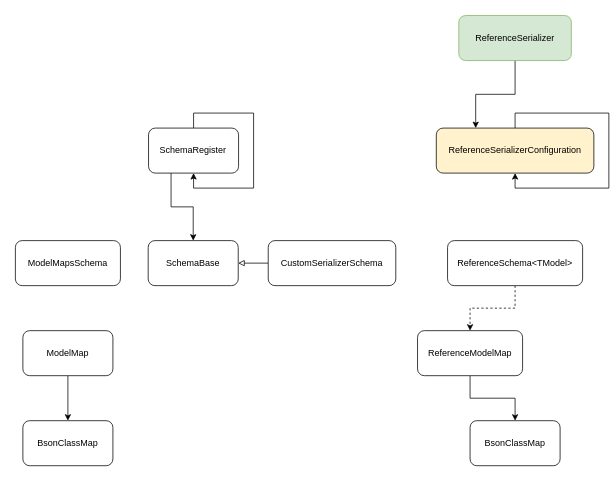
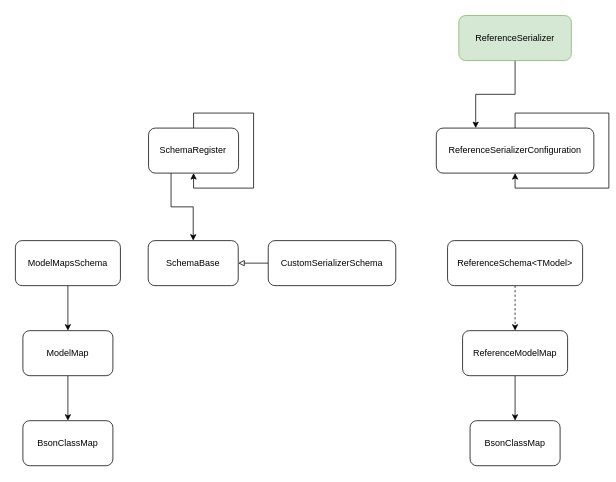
- <mxCell id="13" value="&lt;span&gt;ReferenceSerializerConfiguration&lt;/span&gt;" style="rounded=1;whiteSpace=wrap;html=1;fontStyle=0;fillColor=#fff2cc;" vertex="1" parent="1"><mxGeometry x="581" y="170" width="210" height="60" as="geometry" /></mxCell>
+ <mxCell id="13" value="&lt;span&gt;ReferenceSerializerConfiguration&lt;/span&gt;" style="rounded=1;whiteSpace=wrap;html=1;fontStyle=0" vertex="1" parent="1"><mxGeometry x="581" y="170" width="210" height="60" as="geometry" /></mxCell>
+ <mxCell id="3" style="edgeStyle=orthogonalEdgeStyle;rounded=0;orthogonalLoop=1;jettySize=auto;html=1;" edge="1" parent="1" source="4" target="8"><mxGeometry relative="1" as="geometry"><Array as="points"><mxPoint x="90" y="440" /><mxPoint x="90" y="440" /></Array></mxGeometry></mxCell>
- <mxCell id="12" value="ReferenceModelMap" style="rounded=1;whiteSpace=wrap;html=1;" vertex="1" parent="1"><mxGeometry x="556" y="440" width="140" height="60" as="geometry" /></mxCell>
+ <mxCell id="12" value="ReferenceModelMap" style="rounded=1;whiteSpace=wrap;html=1;" vertex="1" parent="1"><mxGeometry x="616" y="440" width="140" height="60" as="geometry" /></mxCell>
